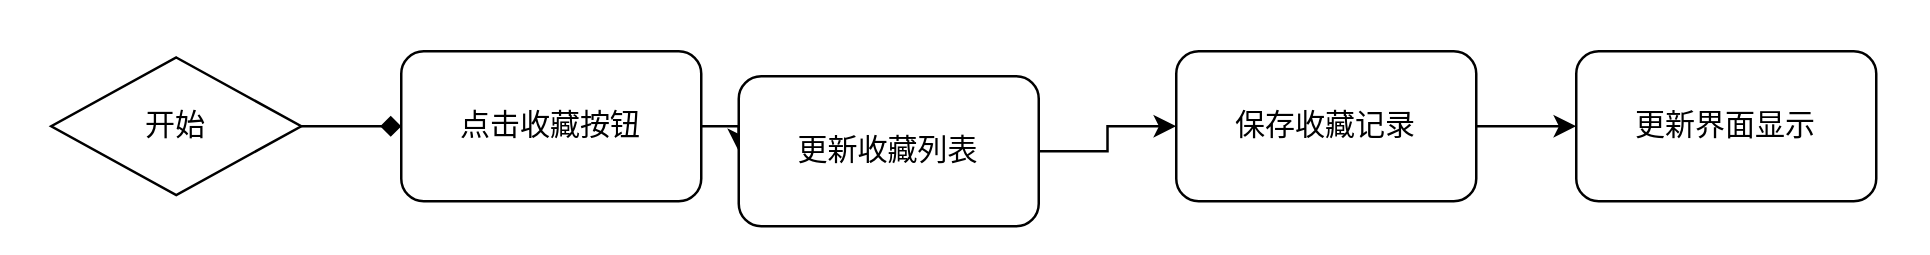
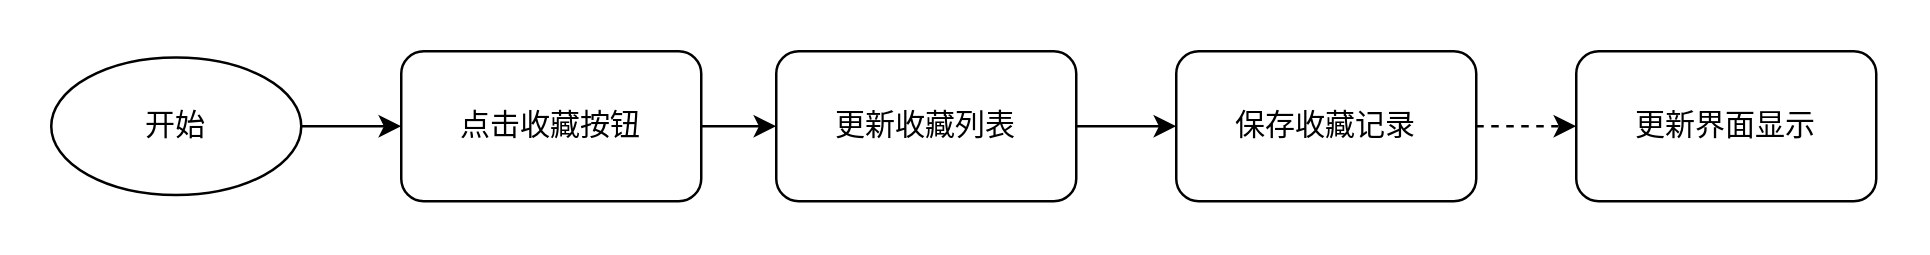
- <mxCell id="10" value="开始" style="rhombus;whiteSpace=wrap;html=1;" vertex="1" parent="1"><mxGeometry x="20" y="22.5" width="100" height="55" as="geometry" /></mxCell>
+ <mxCell id="10" value="开始" style="ellipse;whiteSpace=wrap;html=1;" vertex="1" parent="1"><mxGeometry x="20" y="22.5" width="100" height="55" as="geometry" /></mxCell>
- <mxCell id="9" style="edgeStyle=orthogonalEdgeStyle;rounded=0;orthogonalLoop=1;jettySize=auto;html=1;exitX=1;exitY=0.5;exitDx=0;exitDy=0;entryX=0;entryY=0.5;entryDx=0;entryDy=0;endArrow=diamond;" edge="1" parent="1" source="10" target="3"><mxGeometry relative="1" as="geometry" /></mxCell>
+ <mxCell id="9" style="edgeStyle=orthogonalEdgeStyle;rounded=0;orthogonalLoop=1;jettySize=auto;html=1;exitX=1;exitY=0.5;exitDx=0;exitDy=0;entryX=0;entryY=0.5;entryDx=0;entryDy=0;" edge="1" parent="1" source="10" target="3"><mxGeometry relative="1" as="geometry" /></mxCell>
- <mxCell id="6" style="edgeStyle=orthogonalEdgeStyle;rounded=0;orthogonalLoop=1;jettySize=auto;html=1;exitX=1;exitY=0.5;exitDx=0;exitDy=0;entryX=0;entryY=0.5;entryDx=0;entryDy=0;" edge="1" parent="1" source="7" target="8"><mxGeometry relative="1" as="geometry" /></mxCell>
+ <mxCell id="6" style="edgeStyle=orthogonalEdgeStyle;rounded=0;orthogonalLoop=1;jettySize=auto;html=1;exitX=1;exitY=0.5;exitDx=0;exitDy=0;entryX=0;entryY=0.5;entryDx=0;entryDy=0;dashed=1;" edge="1" parent="1" source="7" target="8"><mxGeometry relative="1" as="geometry" /></mxCell>
- <mxCell id="5" value="更新收藏列表" style="rounded=1;whiteSpace=wrap;html=1;" vertex="1" parent="1"><mxGeometry x="295" y="30" width="120" height="60" as="geometry" /></mxCell>
+ <mxCell id="5" value="更新收藏列表" style="rounded=1;whiteSpace=wrap;html=1;" vertex="1" parent="1"><mxGeometry x="310" y="20" width="120" height="60" as="geometry" /></mxCell>
